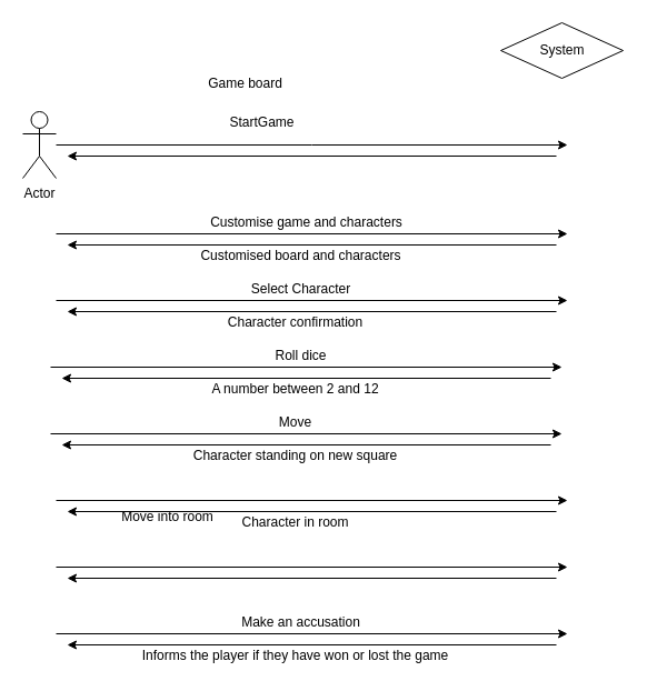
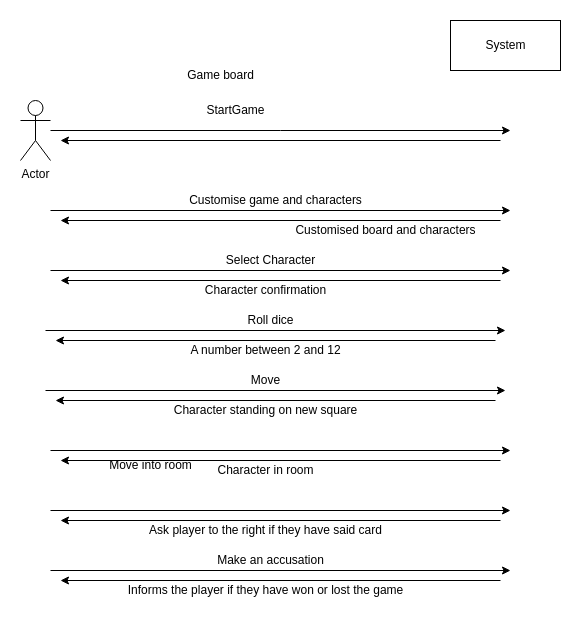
- <mxCell id="5" value="System" style="rhombus;html=1;" vertex="1" parent="1"><mxGeometry x="450" y="20" width="110" height="50" as="geometry" /></mxCell>
+ <mxCell id="5" value="System" style="html=1;" vertex="1" parent="1"><mxGeometry x="450" y="20" width="110" height="50" as="geometry" /></mxCell>
- <mxCell id="13" value="Customised board and characters" style="text;html=1;align=center;verticalAlign=middle;resizable=0;points=[];autosize=1;" vertex="1" parent="1"><mxGeometry x="170" y="220" width="200" height="20" as="geometry" /></mxCell>
+ <mxCell id="13" value="Customised board and characters" style="text;html=1;align=center;verticalAlign=middle;resizable=0;points=[];autosize=1;" vertex="1" parent="1"><mxGeometry x="285" y="220" width="200" height="20" as="geometry" /></mxCell>
+ <mxCell id="30" value="Ask player to the right if they have said card" style="text;html=1;align=center;verticalAlign=middle;resizable=0;points=[];autosize=1;" vertex="1" parent="1"><mxGeometry x="140" y="520" width="250" height="20" as="geometry" /></mxCell>
